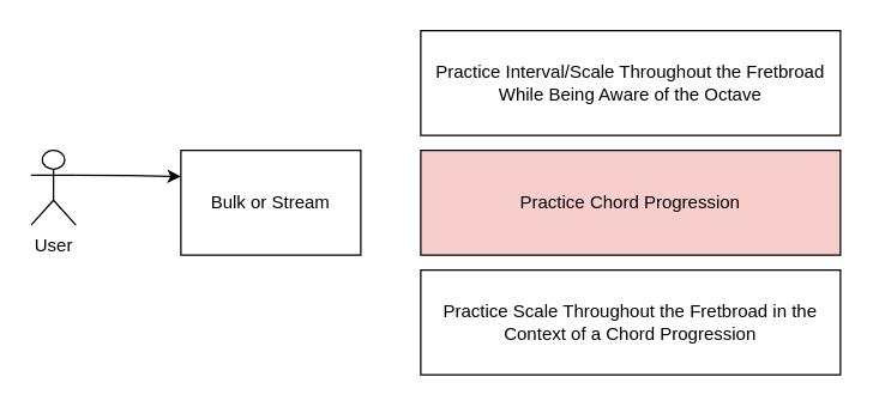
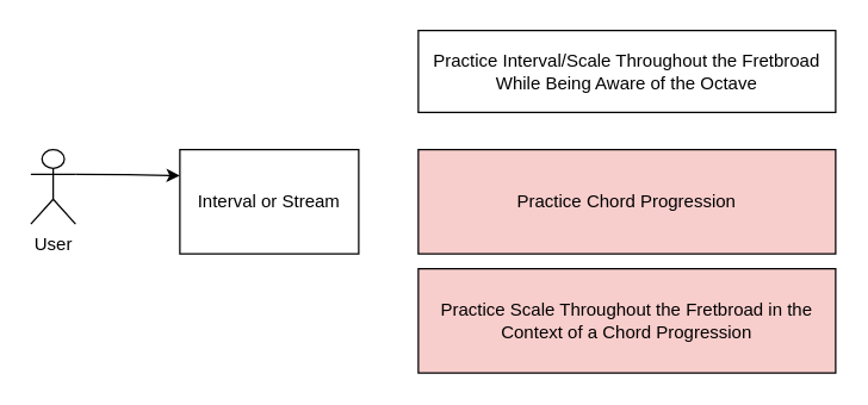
- <mxCell id="4" value="Practice Interval/Scale Throughout the Fretbroad While Being Aware of the Octave" style="rounded=0;whiteSpace=wrap;html=1;" parent="1" vertex="1"><mxGeometry x="280" y="20" width="280" height="70" as="geometry" /></mxCell>
+ <mxCell id="4" value="Practice Interval/Scale Throughout the Fretbroad While Being Aware of the Octave" style="rounded=0;whiteSpace=wrap;html=1;" parent="1" vertex="1"><mxGeometry x="280" y="20" width="280" height="55" as="geometry" /></mxCell>
- <mxCell id="7" value="Bulk or Stream" style="rounded=0;whiteSpace=wrap;html=1;" parent="1" vertex="1"><mxGeometry x="120" y="100" width="120" height="70" as="geometry" /></mxCell>
+ <mxCell id="7" value="Interval or Stream" style="rounded=0;whiteSpace=wrap;html=1;" parent="1" vertex="1"><mxGeometry x="120" y="100" width="120" height="70" as="geometry" /></mxCell>
- <mxCell id="6" value="Practice Scale Throughout the Fretbroad in the Context of a Chord Progression" style="rounded=0;whiteSpace=wrap;html=1;" parent="1" vertex="1"><mxGeometry x="280" y="180" width="280" height="70" as="geometry" /></mxCell>
+ <mxCell id="6" value="Practice Scale Throughout the Fretbroad in the Context of a Chord Progression" style="rounded=0;whiteSpace=wrap;html=1;fillColor=#f8cecc;" parent="1" vertex="1"><mxGeometry x="280" y="180" width="280" height="70" as="geometry" /></mxCell>
